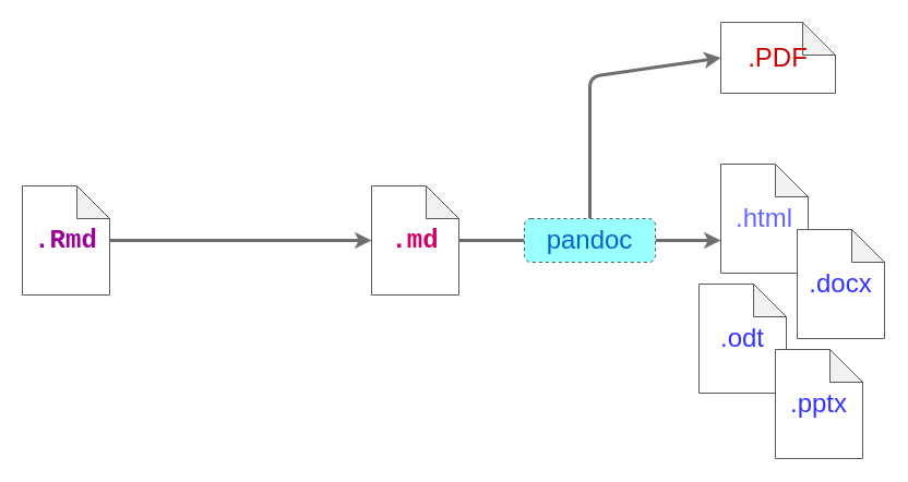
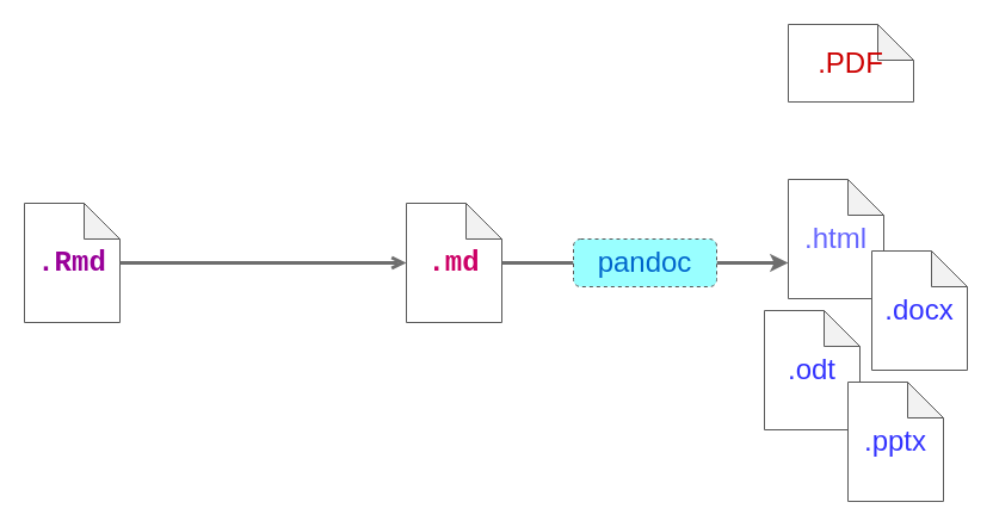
- <mxCell id="11" style="edgeStyle=none;html=1;entryX=0;entryY=0.5;entryDx=0;entryDy=0;entryPerimeter=0;strokeColor=#6E6E6E;strokeWidth=3;fontFamily=Courier New;fontSize=24;fontColor=#242424;" edge="1" parent="1" source="12" target="4"><mxGeometry relative="1" as="geometry"><Array as="points"><mxPoint x="540" y="70" /></Array></mxGeometry></mxCell>
- <mxCell id="8" value="" style="endArrow=classic;html=1;fontFamily=Courier New;fontSize=24;fontColor=#990099;exitX=1;exitY=0.5;exitDx=0;exitDy=0;exitPerimeter=0;strokeColor=#6E6E6E;strokeWidth=3;" edge="1" parent="1" source="2" target="3"><mxGeometry width="50" height="50" relative="1" as="geometry"><mxPoint x="110" y="220" as="sourcePoint" /><mxPoint x="430" y="240" as="targetPoint" /></mxGeometry></mxCell>
+ <mxCell id="8" value="" style="endArrow=open;html=1;fontFamily=Courier New;fontSize=24;fontColor=#990099;exitX=1;exitY=0.5;exitDx=0;exitDy=0;exitPerimeter=0;strokeColor=#6E6E6E;strokeWidth=3;" edge="1" parent="1" source="2" target="3"><mxGeometry width="50" height="50" relative="1" as="geometry"><mxPoint x="110" y="220" as="sourcePoint" /><mxPoint x="430" y="240" as="targetPoint" /></mxGeometry></mxCell>
